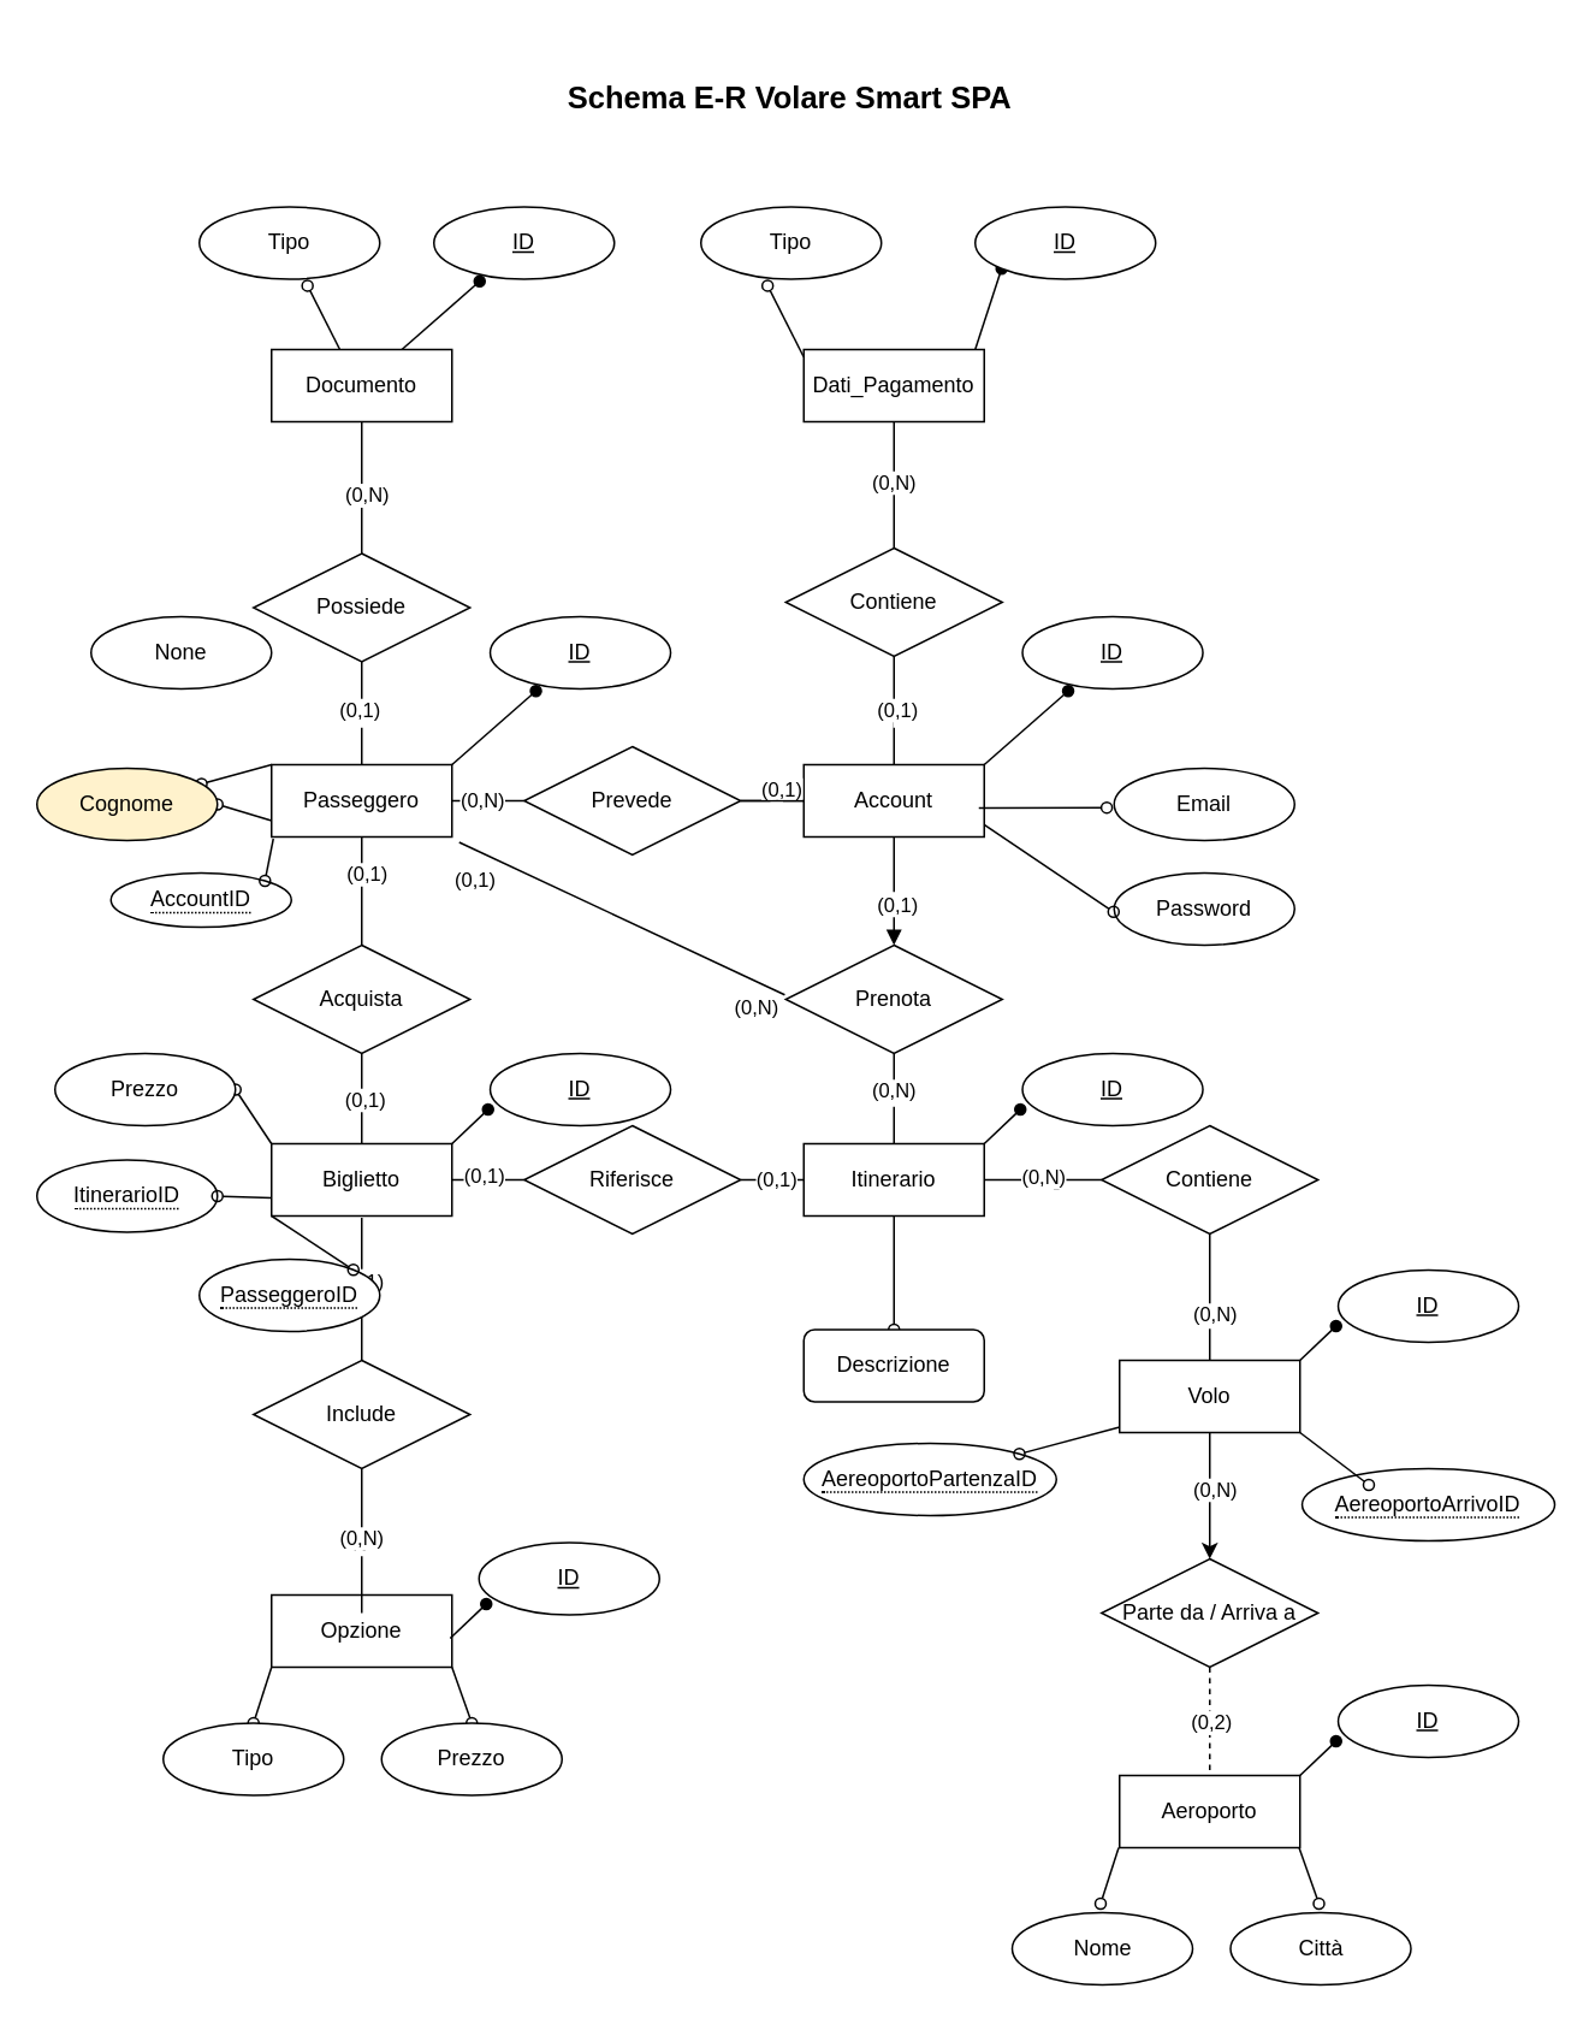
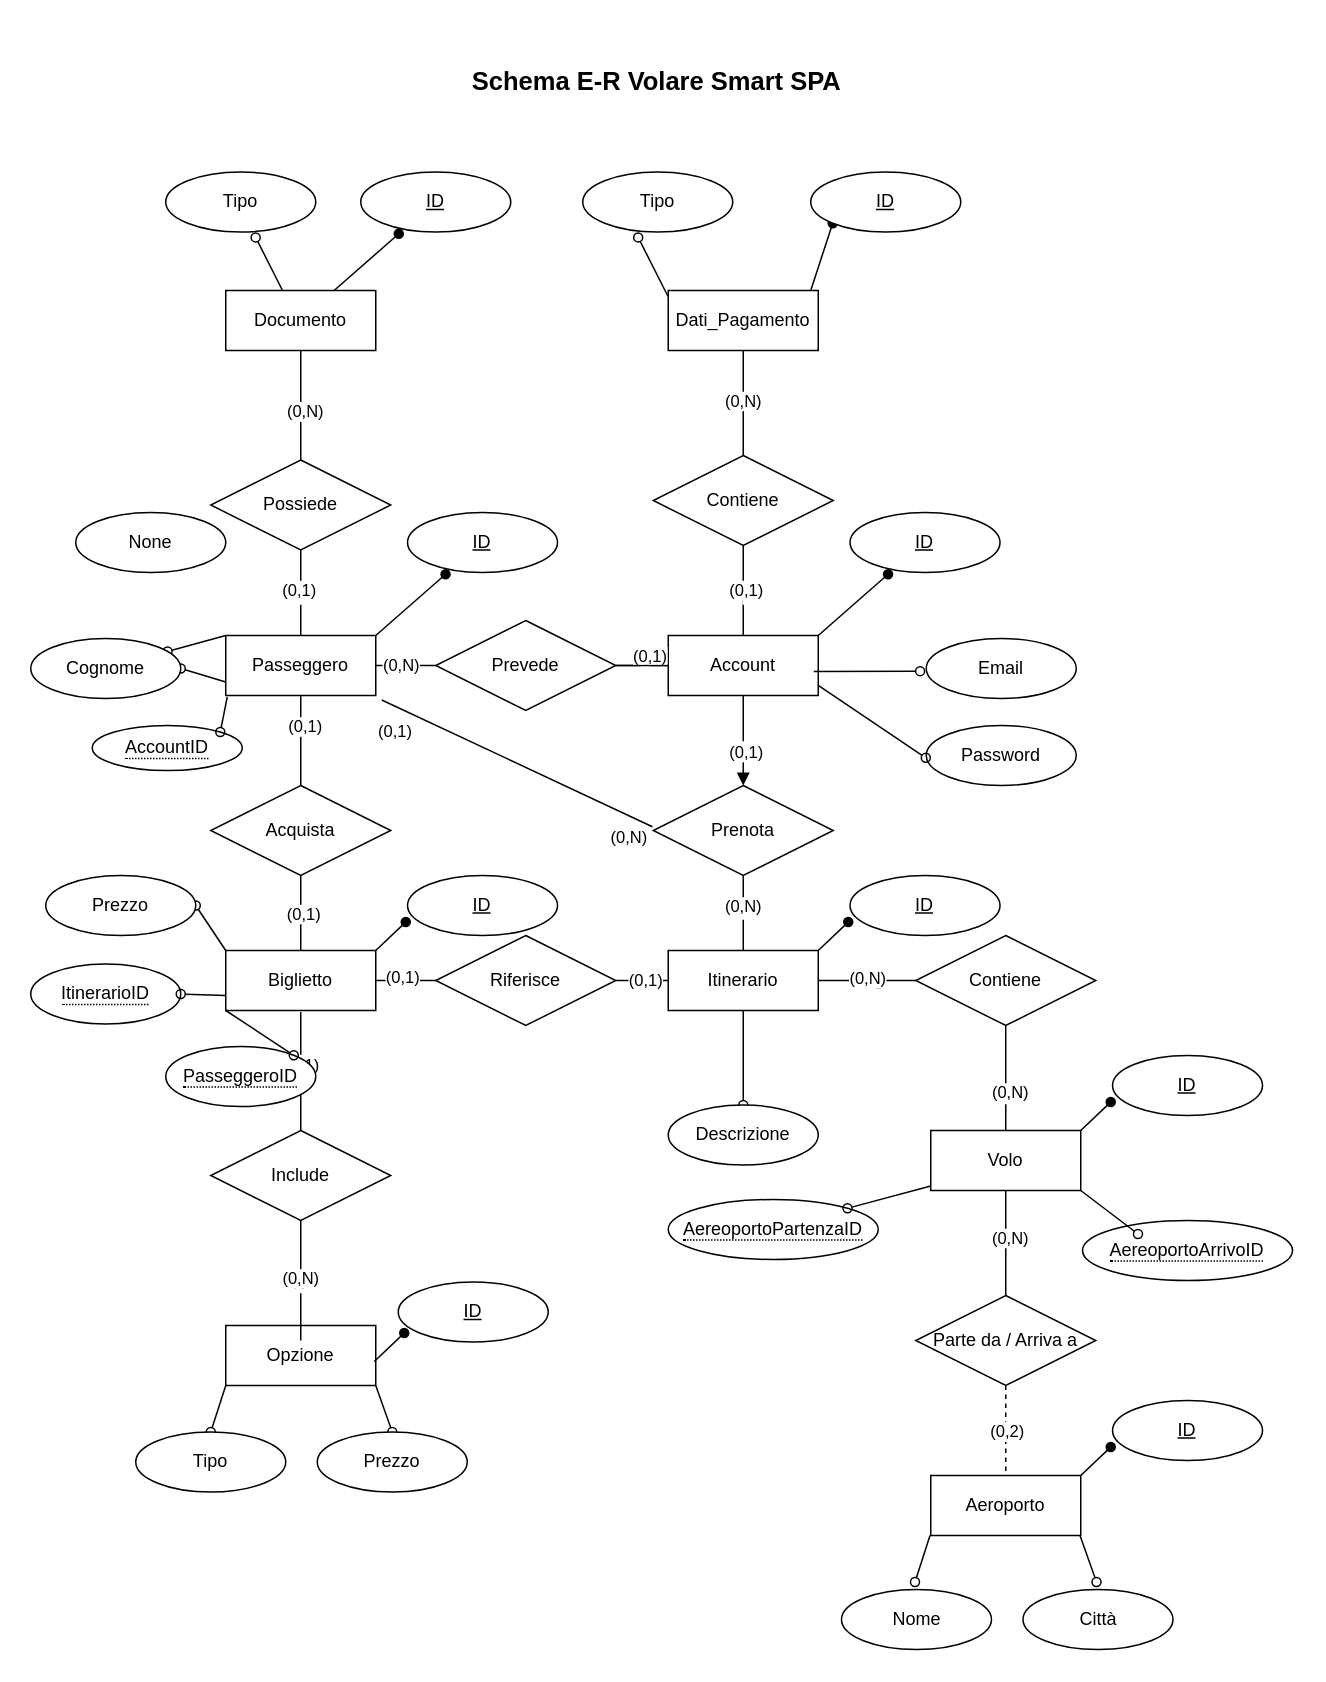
- <mxCell id="83" value="Cognome" style="ellipse;whiteSpace=wrap;html=1;align=center;fillColor=#fff2cc;" vertex="1" parent="1"><mxGeometry x="20" y="425" width="100" height="40" as="geometry" /></mxCell>
+ <mxCell id="83" value="Cognome" style="ellipse;whiteSpace=wrap;html=1;align=center;" vertex="1" parent="1"><mxGeometry x="20" y="425" width="100" height="40" as="geometry" /></mxCell>
- <mxCell id="115" value="Descrizione" style="whiteSpace=wrap;html=1;align=center;rounded=1;" vertex="1" parent="1"><mxGeometry x="445" y="736" width="100" height="40" as="geometry" /></mxCell>
+ <mxCell id="115" value="Descrizione" style="ellipse;whiteSpace=wrap;html=1;align=center;" vertex="1" parent="1"><mxGeometry x="445" y="736" width="100" height="40" as="geometry" /></mxCell>
- <mxCell id="30" value="" style="edgeStyle=none;rounded=0;orthogonalLoop=1;jettySize=auto;html=1;endArrow=classic;startFill=0;exitX=0.5;exitY=1;exitDx=0;exitDy=0;" edge="1" parent="1" source="31" target="54"><mxGeometry relative="1" as="geometry"><mxPoint x="679.942" y="844" as="sourcePoint" /></mxGeometry></mxCell>
+ <mxCell id="30" value="" style="edgeStyle=none;rounded=0;orthogonalLoop=1;jettySize=auto;html=1;endArrow=none;startFill=0;exitX=0.5;exitY=1;exitDx=0;exitDy=0;" edge="1" parent="1" source="31" target="54"><mxGeometry relative="1" as="geometry"><mxPoint x="679.942" y="844" as="sourcePoint" /></mxGeometry></mxCell>
